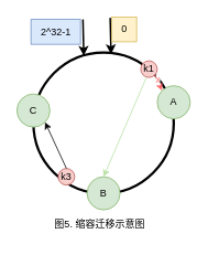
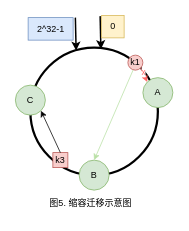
- <mxCell id="14" value="k3" style="ellipse;whiteSpace=wrap;html=1;aspect=fixed;fillColor=#f8cecc;strokeColor=#b85450;" parent="1" vertex="1"><mxGeometry x="70" y="203" width="20" height="20" as="geometry" /></mxCell>
+ <mxCell id="14" value="k3" style="whiteSpace=wrap;html=1;aspect=fixed;fillColor=#f8cecc;strokeColor=#b85450;rounded=0;" parent="1" vertex="1"><mxGeometry x="70" y="203" width="20" height="20" as="geometry" /></mxCell>
